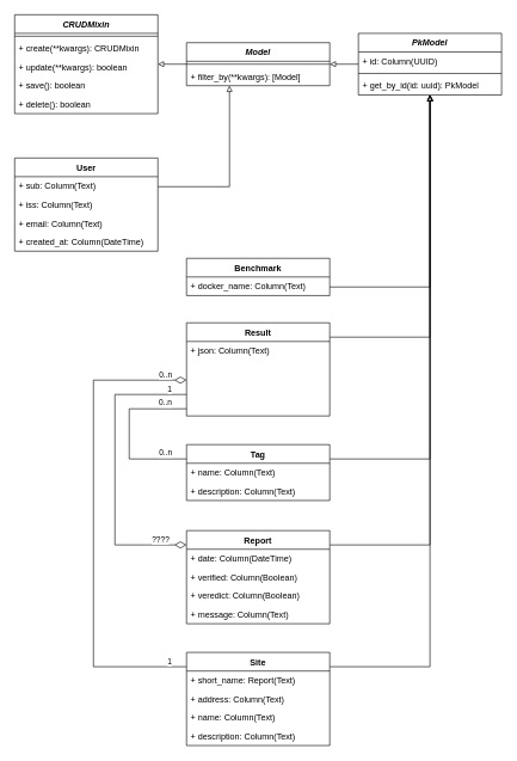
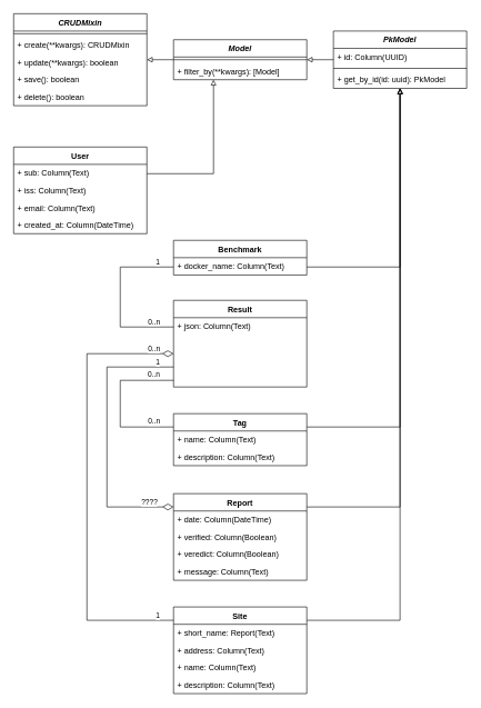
+ <mxCell id="51" value="" style="endArrow=none;html=1;edgeStyle=orthogonalEdgeStyle;rounded=0;" edge="1" parent="1" source="9" target="37"><mxGeometry relative="1" as="geometry"><mxPoint x="220" y="480" as="sourcePoint" /><mxPoint x="220" y="420" as="targetPoint" /><Array as="points"><mxPoint x="180" y="490" /><mxPoint x="180" y="400" /></Array></mxGeometry></mxCell>
+ <mxCell id="52" value="0..n" style="edgeLabel;resizable=0;html=1;align=left;verticalAlign=bottom;" connectable="0" vertex="1" parent="51"><mxGeometry x="-1" relative="1" as="geometry"><mxPoint x="-40" as="offset" /></mxGeometry></mxCell>
+ <mxCell id="53" value="1" style="edgeLabel;resizable=0;html=1;align=right;verticalAlign=bottom;" connectable="0" vertex="1" parent="51"><mxGeometry x="1" relative="1" as="geometry"><mxPoint x="-20" as="offset" /></mxGeometry></mxCell>
- <mxCell id="8" style="edgeStyle=orthogonalEdgeStyle;rounded=0;orthogonalLoop=1;jettySize=auto;html=1;endArrow=block;endFill=0;" edge="1" parent="1" source="9" target="22"><mxGeometry relative="1" as="geometry"><Array as="points"><mxPoint x="600" y="470" /></Array></mxGeometry></mxCell>
